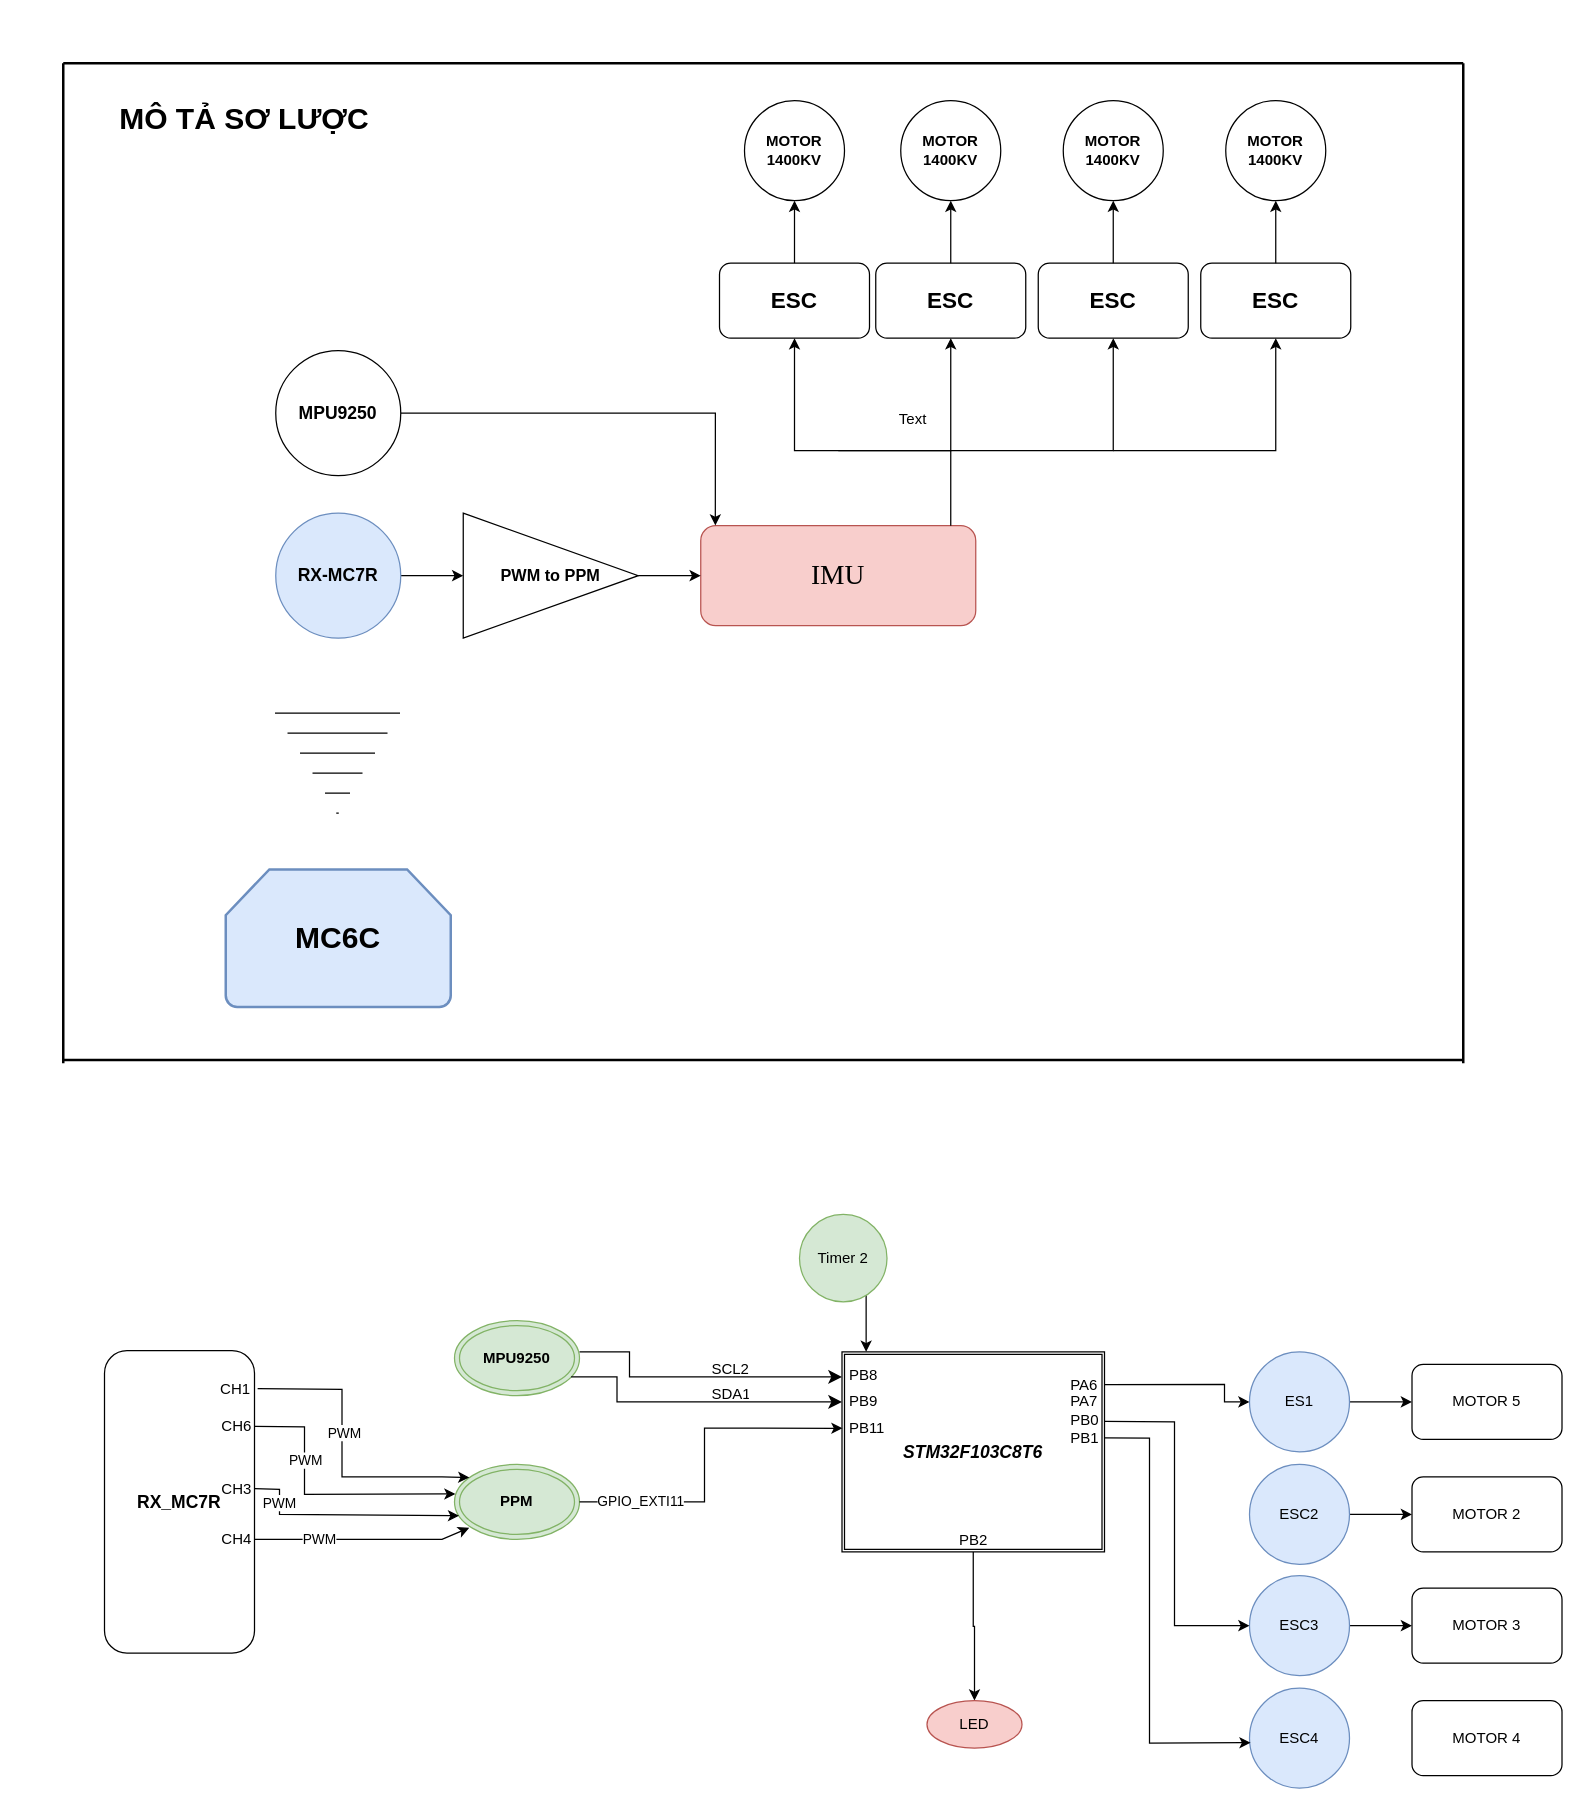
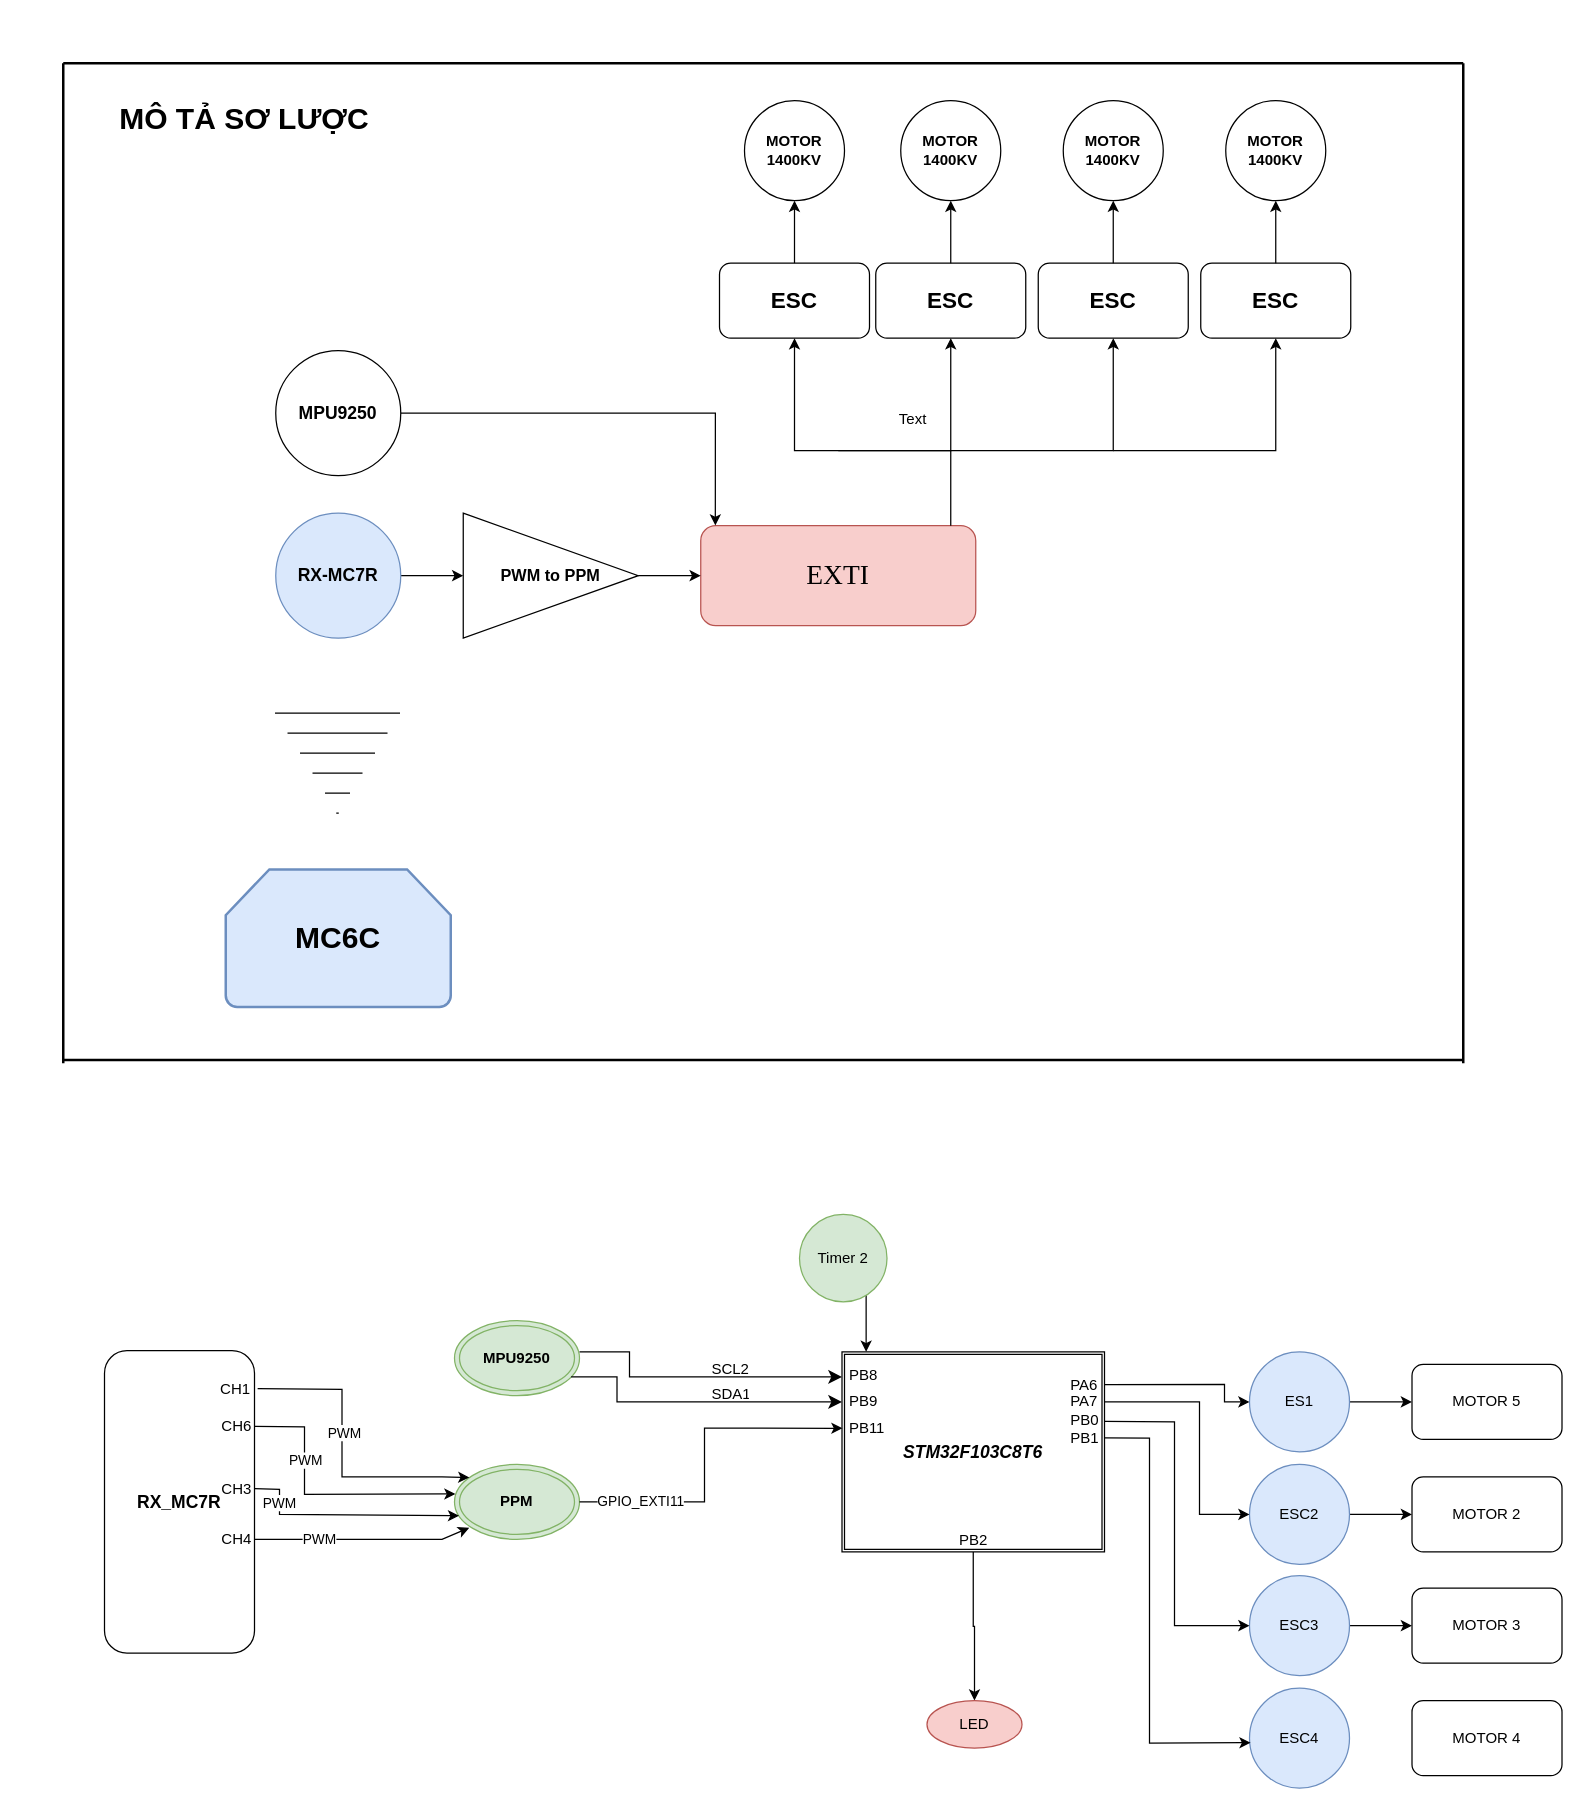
- <mxCell id="2" value="&lt;span style=&quot;font-size: 22px;&quot;&gt;IMU&lt;/span&gt;" style="rounded=1;whiteSpace=wrap;html=1;fillColor=#f8cecc;strokeColor=#b85450;fontFamily=Times New Roman;" vertex="1" parent="1"><mxGeometry x="560" y="420" width="220" height="80" as="geometry" /></mxCell>
+ <mxCell id="2" value="&lt;span style=&quot;font-size: 22px;&quot;&gt;EXTI&lt;/span&gt;" style="rounded=1;whiteSpace=wrap;html=1;fillColor=#f8cecc;strokeColor=#b85450;fontFamily=Times New Roman;" vertex="1" parent="1"><mxGeometry x="560" y="420" width="220" height="80" as="geometry" /></mxCell>
+ <mxCell id="67" value="" style="endArrow=classic;html=1;rounded=0;entryX=0;entryY=0.5;entryDx=0;entryDy=0;exitX=1;exitY=0.25;exitDx=0;exitDy=0;" edge="1" parent="1" source="32" target="62"><mxGeometry width="50" height="50" relative="1" as="geometry"><mxPoint x="809" y="1170" as="sourcePoint" /><mxPoint x="859" y="1120" as="targetPoint" /><Array as="points"><mxPoint x="959" y="1121" /><mxPoint x="959" y="1211" /></Array></mxGeometry></mxCell>
